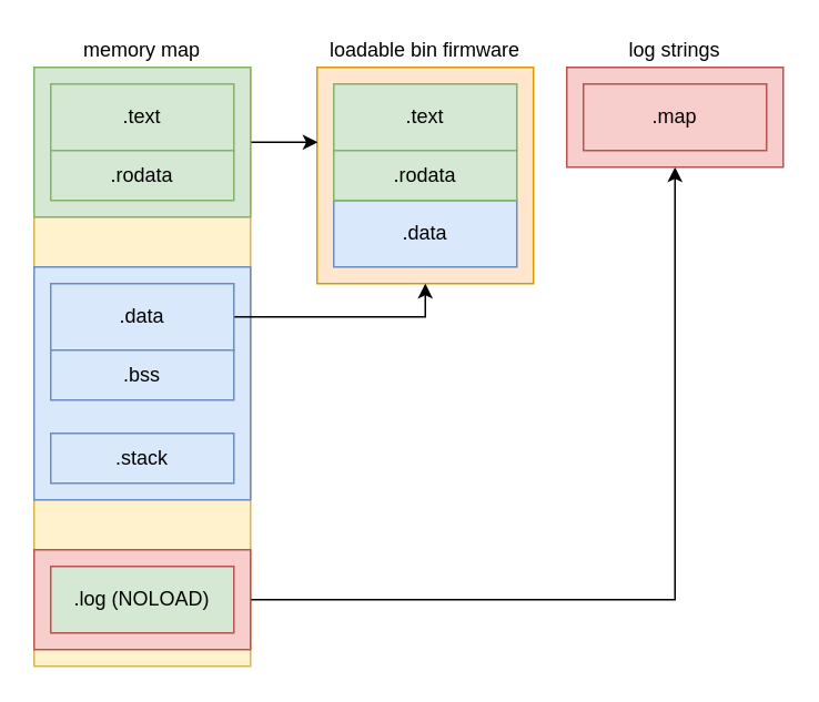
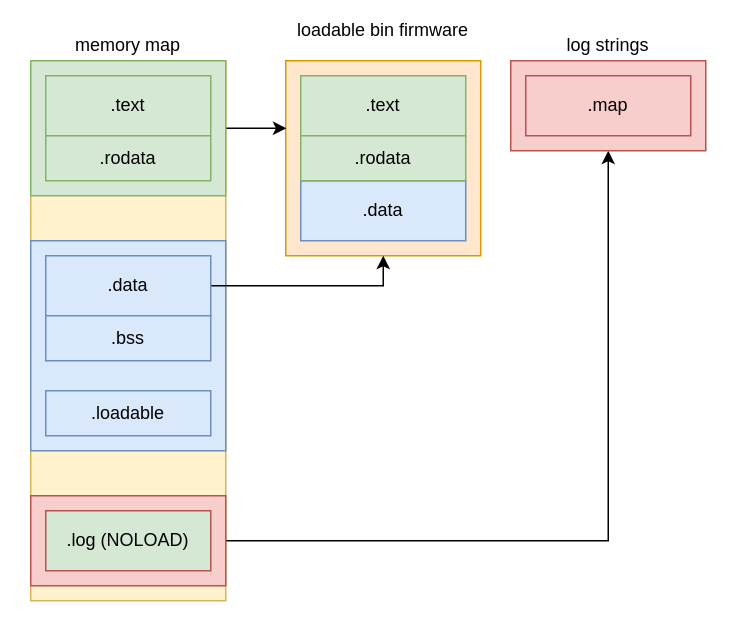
- <mxCell id="20" value="loadable bin firmware" style="text;html=1;strokeColor=none;fillColor=none;align=center;verticalAlign=middle;whiteSpace=wrap;rounded=0;" vertex="1" parent="1"><mxGeometry x="190" y="20" width="130" height="20" as="geometry" /></mxCell>
+ <mxCell id="20" value="loadable bin firmware" style="text;html=1;strokeColor=none;fillColor=none;align=center;verticalAlign=middle;whiteSpace=wrap;rounded=0;" vertex="1" parent="1"><mxGeometry x="190" y="10" width="130" height="20" as="geometry" /></mxCell>
- <mxCell id="16" value=".stack" style="rounded=0;whiteSpace=wrap;html=1;fillColor=#dae8fc;strokeColor=#6c8ebf;" vertex="1" parent="1"><mxGeometry x="30" y="260" width="110" height="30" as="geometry" /></mxCell>
+ <mxCell id="16" value=".loadable" style="rounded=0;whiteSpace=wrap;html=1;fillColor=#dae8fc;strokeColor=#6c8ebf;" vertex="1" parent="1"><mxGeometry x="30" y="260" width="110" height="30" as="geometry" /></mxCell>
